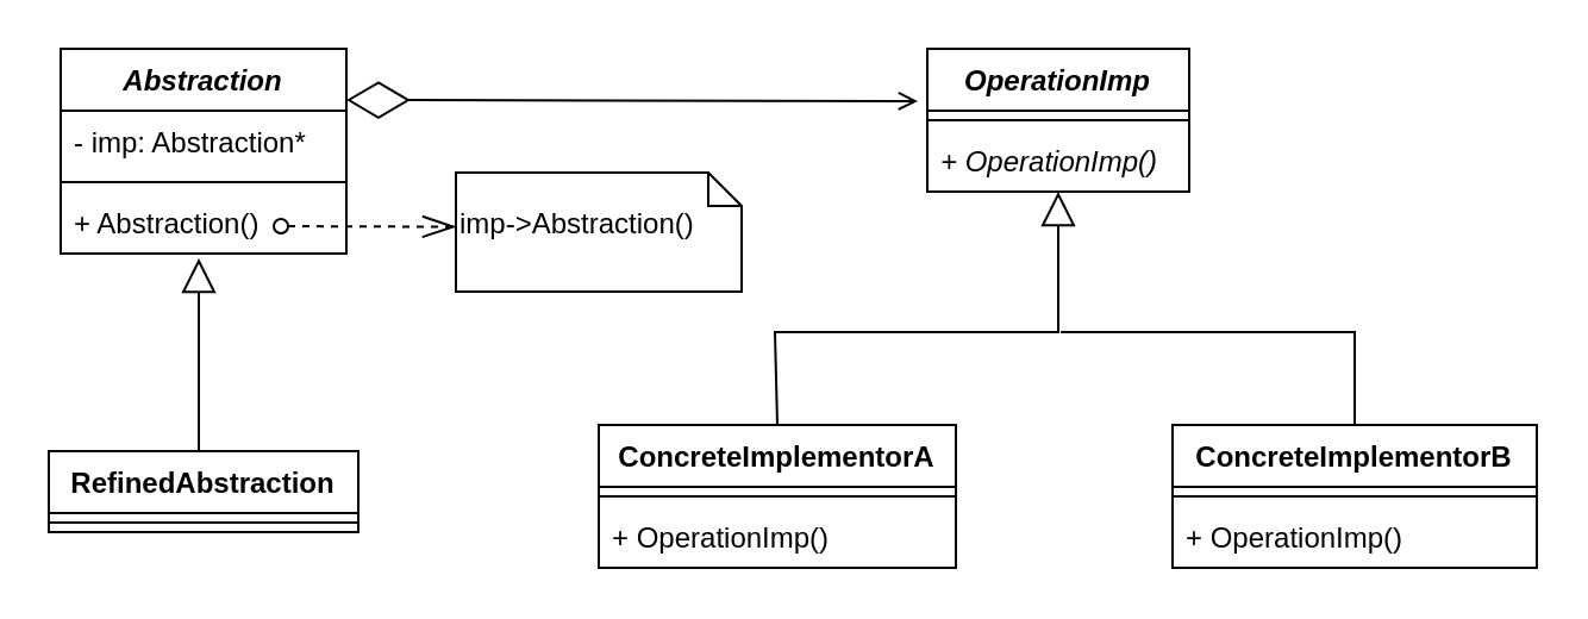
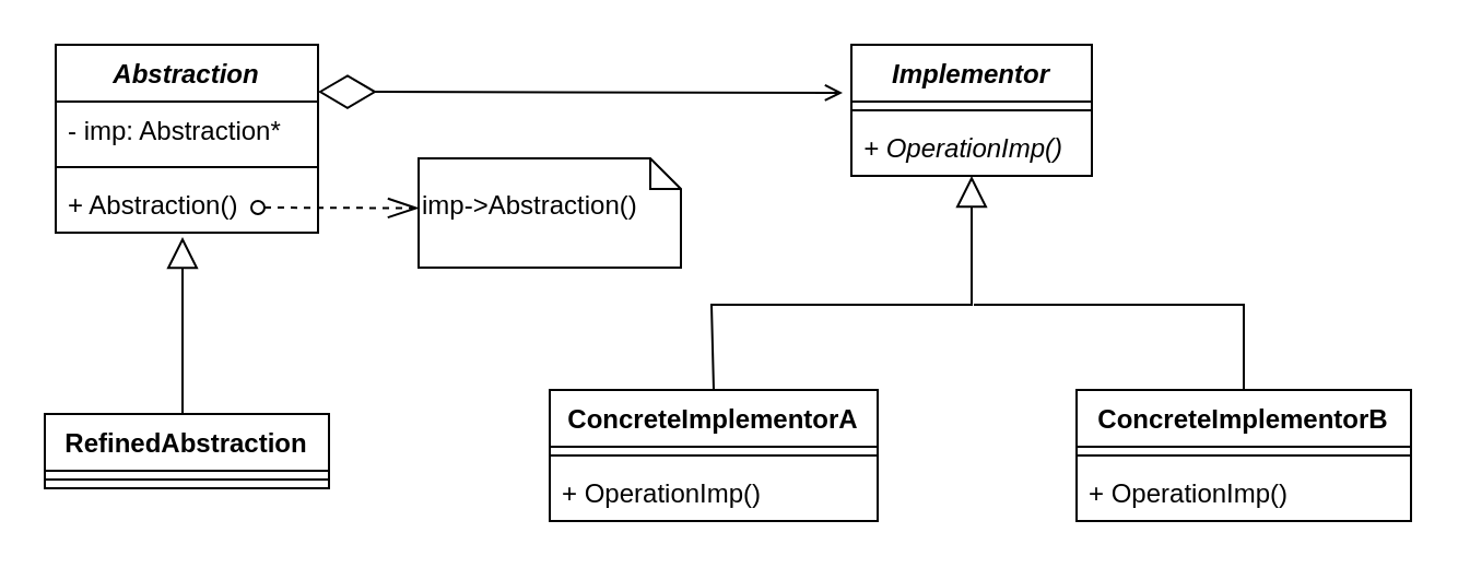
- <mxCell id="12" value="OperationImp" style="swimlane;fontStyle=3;align=center;verticalAlign=top;childLayout=stackLayout;horizontal=1;startSize=26;horizontalStack=0;resizeParent=1;resizeParentMax=0;resizeLast=0;collapsible=1;marginBottom=0;" vertex="1" parent="1"><mxGeometry x="389" y="20" width="110" height="60" as="geometry" /></mxCell>
+ <mxCell id="12" value="Implementor" style="swimlane;fontStyle=3;align=center;verticalAlign=top;childLayout=stackLayout;horizontal=1;startSize=26;horizontalStack=0;resizeParent=1;resizeParentMax=0;resizeLast=0;collapsible=1;marginBottom=0;" vertex="1" parent="1"><mxGeometry x="389" y="20" width="110" height="60" as="geometry" /></mxCell>
